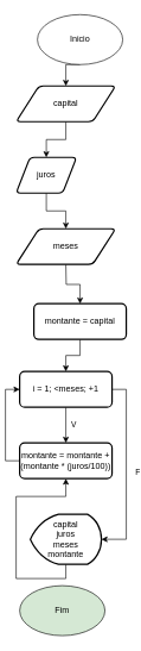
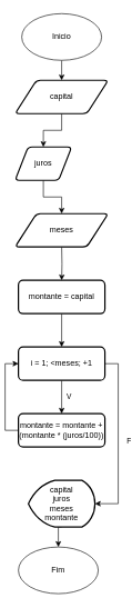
- <mxCell id="3" value="Inicio" style="ellipse;whiteSpace=wrap;html=1;" parent="1" vertex="1"><mxGeometry x="50" y="20" width="120" height="70" as="geometry" /></mxCell>
+ <mxCell id="3" value="Inicio" style="ellipse;whiteSpace=wrap;html=1;" parent="1" vertex="1"><mxGeometry x="30" y="20" width="120" height="70" as="geometry" /></mxCell>
- <mxCell id="9" value="montante = capital" style="rounded=1;whiteSpace=wrap;html=1;absoluteArcSize=1;arcSize=14;strokeWidth=2;" parent="1" vertex="1"><mxGeometry x="45" y="425" width="130" height="50" as="geometry" /></mxCell>
+ <mxCell id="9" value="montante = capital" style="rounded=1;whiteSpace=wrap;html=1;absoluteArcSize=1;arcSize=14;strokeWidth=2;" parent="1" vertex="1"><mxGeometry x="25" y="420" width="130" height="50" as="geometry" /></mxCell>
- <mxCell id="15" style="edgeStyle=orthogonalEdgeStyle;rounded=0;orthogonalLoop=1;jettySize=auto;html=1;exitX=0.5;exitY=1;exitDx=0;exitDy=0;exitPerimeter=0;" parent="1" source="16" target="14" edge="1"><mxGeometry relative="1" as="geometry" /></mxCell>
+ <mxCell id="15" style="edgeStyle=orthogonalEdgeStyle;rounded=0;orthogonalLoop=1;jettySize=auto;html=1;exitX=0.5;exitY=1;exitDx=0;exitDy=0;exitPerimeter=0;entryX=0.5;entryY=0;entryDx=0;entryDy=0;" parent="1" source="16" target="4" edge="1"><mxGeometry relative="1" as="geometry" /></mxCell>
- <mxCell id="4" value="Fim" style="ellipse;whiteSpace=wrap;html=1;fillColor=#d5e8d4;" parent="1" vertex="1"><mxGeometry x="25" y="820" width="120" height="70" as="geometry" /></mxCell>
+ <mxCell id="4" value="Fim" style="ellipse;whiteSpace=wrap;html=1;" parent="1" vertex="1"><mxGeometry x="25" y="820" width="120" height="70" as="geometry" /></mxCell>
